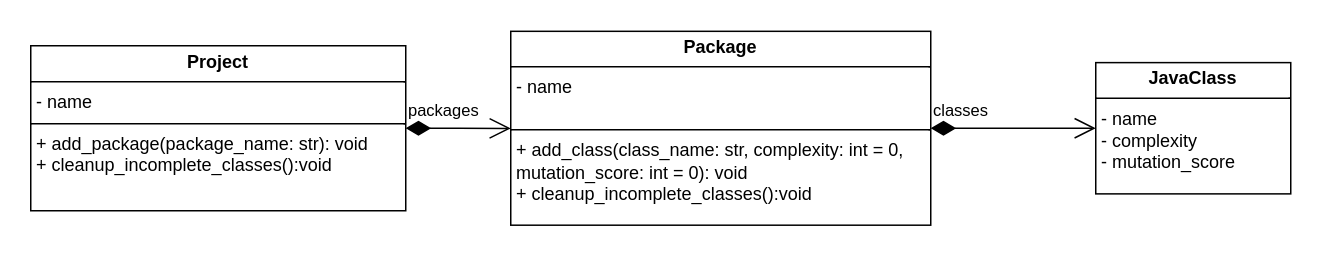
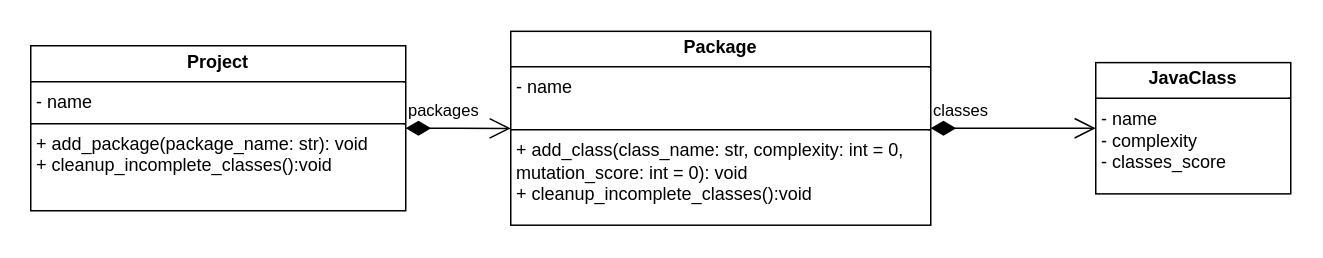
- <mxCell id="3" value="&lt;p style=&quot;margin:0px;margin-top:4px;text-align:center;&quot;&gt;&lt;b&gt;JavaClass&lt;/b&gt;&lt;/p&gt;&lt;hr size=&quot;1&quot; style=&quot;border-style:solid;&quot;&gt;&lt;p style=&quot;margin:0px;margin-left:4px;&quot;&gt;- name&lt;/p&gt;&lt;p style=&quot;margin:0px;margin-left:4px;&quot;&gt;- complexity&lt;/p&gt;&lt;p style=&quot;margin:0px;margin-left:4px;&quot;&gt;- mutation_score&lt;/p&gt;" style="verticalAlign=top;align=left;overflow=fill;html=1;whiteSpace=wrap;" vertex="1" parent="1"><mxGeometry x="730" y="41.25" width="130" height="87.5" as="geometry" /></mxCell>
+ <mxCell id="3" value="&lt;p style=&quot;margin:0px;margin-top:4px;text-align:center;&quot;&gt;&lt;b&gt;JavaClass&lt;/b&gt;&lt;/p&gt;&lt;hr size=&quot;1&quot; style=&quot;border-style:solid;&quot;&gt;&lt;p style=&quot;margin:0px;margin-left:4px;&quot;&gt;- name&lt;/p&gt;&lt;p style=&quot;margin:0px;margin-left:4px;&quot;&gt;- complexity&lt;/p&gt;&lt;p style=&quot;margin:0px;margin-left:4px;&quot;&gt;- classes_score&lt;/p&gt;" style="verticalAlign=top;align=left;overflow=fill;html=1;whiteSpace=wrap;" vertex="1" parent="1"><mxGeometry x="730" y="41.25" width="130" height="87.5" as="geometry" /></mxCell>
